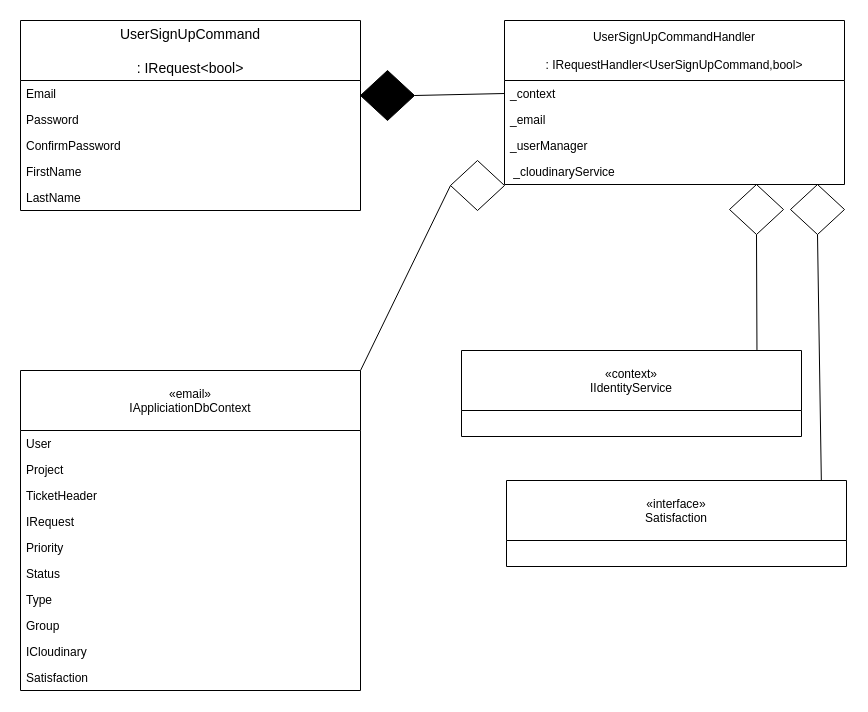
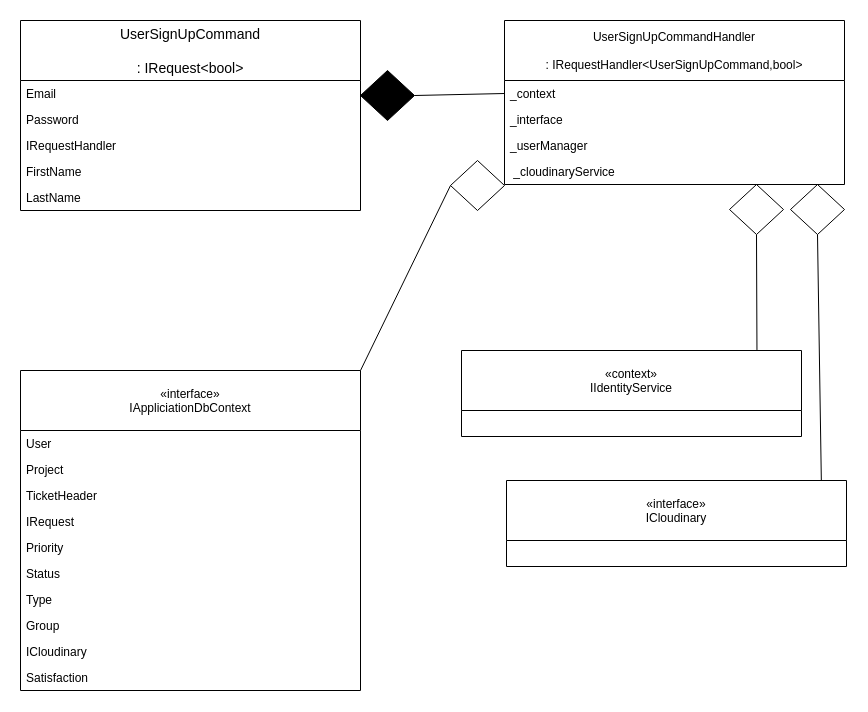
- <mxCell id="18" value="_email" style="text;strokeColor=none;fillColor=none;align=left;verticalAlign=top;spacingLeft=4;spacingRight=4;overflow=hidden;rotatable=0;points=[[0,0.5],[1,0.5]];portConstraint=eastwest;" parent="16" vertex="1"><mxGeometry y="86" width="340" height="26" as="geometry" /></mxCell>
+ <mxCell id="18" value="_interface" style="text;strokeColor=none;fillColor=none;align=left;verticalAlign=top;spacingLeft=4;spacingRight=4;overflow=hidden;rotatable=0;points=[[0,0.5],[1,0.5]];portConstraint=eastwest;" parent="16" vertex="1"><mxGeometry y="86" width="340" height="26" as="geometry" /></mxCell>
- <mxCell id="13" value="ConfirmPassword" style="text;strokeColor=none;fillColor=none;align=left;verticalAlign=top;spacingLeft=4;spacingRight=4;overflow=hidden;rotatable=0;points=[[0,0.5],[1,0.5]];portConstraint=eastwest;" parent="10" vertex="1"><mxGeometry y="112" width="340" height="26" as="geometry" /></mxCell>
+ <mxCell id="13" value="IRequestHandler" style="text;strokeColor=none;fillColor=none;align=left;verticalAlign=top;spacingLeft=4;spacingRight=4;overflow=hidden;rotatable=0;points=[[0,0.5],[1,0.5]];portConstraint=eastwest;" parent="10" vertex="1"><mxGeometry y="112" width="340" height="26" as="geometry" /></mxCell>
- <mxCell id="21" value="«email»&#10;IAppliciationDbContext" style="swimlane;fontStyle=0;childLayout=stackLayout;horizontal=1;startSize=60;fillColor=none;horizontalStack=0;resizeParent=1;resizeParentMax=0;resizeLast=0;collapsible=1;marginBottom=0;" parent="1" vertex="1"><mxGeometry x="20" y="370" width="340" height="320" as="geometry" /></mxCell>
+ <mxCell id="21" value="«interface»&#10;IAppliciationDbContext" style="swimlane;fontStyle=0;childLayout=stackLayout;horizontal=1;startSize=60;fillColor=none;horizontalStack=0;resizeParent=1;resizeParentMax=0;resizeLast=0;collapsible=1;marginBottom=0;" parent="1" vertex="1"><mxGeometry x="20" y="370" width="340" height="320" as="geometry" /></mxCell>
- <mxCell id="34" value="«interface»&#10;Satisfaction" style="swimlane;fontStyle=0;childLayout=stackLayout;horizontal=1;startSize=60;fillColor=none;horizontalStack=0;resizeParent=1;resizeParentMax=0;resizeLast=0;collapsible=1;marginBottom=0;" parent="1" vertex="1"><mxGeometry x="506" y="480" width="340" height="86" as="geometry" /></mxCell>
+ <mxCell id="34" value="«interface»&#10;ICloudinary" style="swimlane;fontStyle=0;childLayout=stackLayout;horizontal=1;startSize=60;fillColor=none;horizontalStack=0;resizeParent=1;resizeParentMax=0;resizeLast=0;collapsible=1;marginBottom=0;" parent="1" vertex="1"><mxGeometry x="506" y="480" width="340" height="86" as="geometry" /></mxCell>
